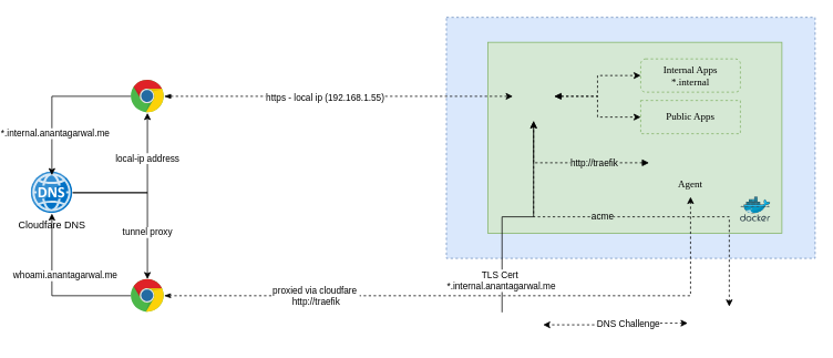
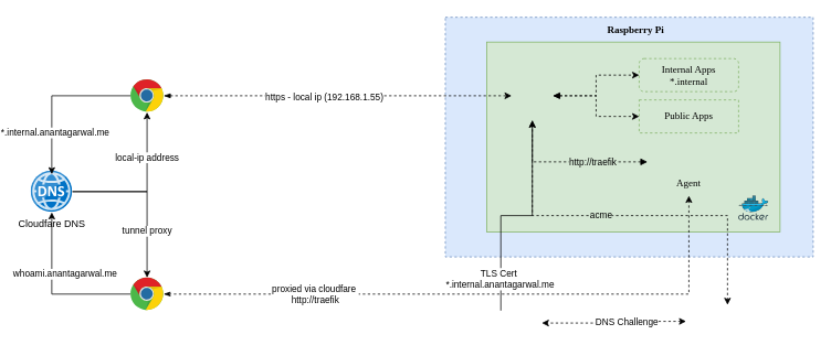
+ <mxCell id="13" value="Raspberry Pi" style="text;html=1;align=center;verticalAlign=middle;whiteSpace=wrap;rounded=0;fontFamily=Verdana;fontStyle=1" vertex="1" parent="1"><mxGeometry x="680" y="20" width="140" height="30" as="geometry" /></mxCell>
